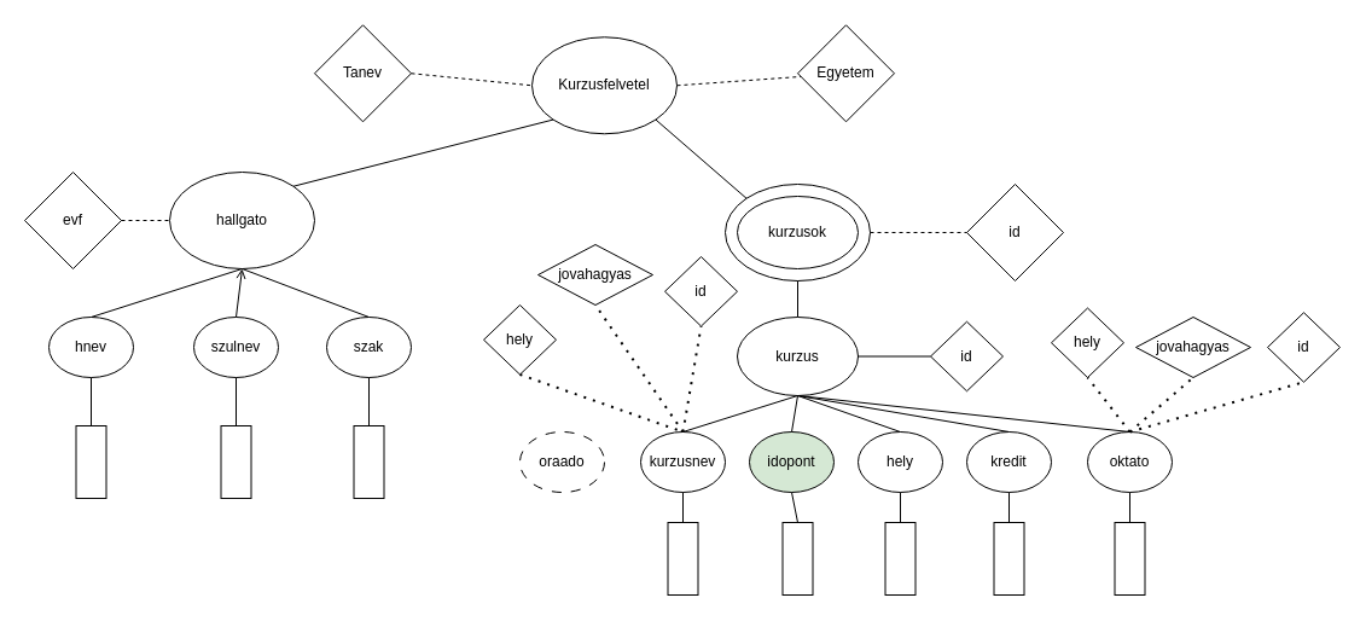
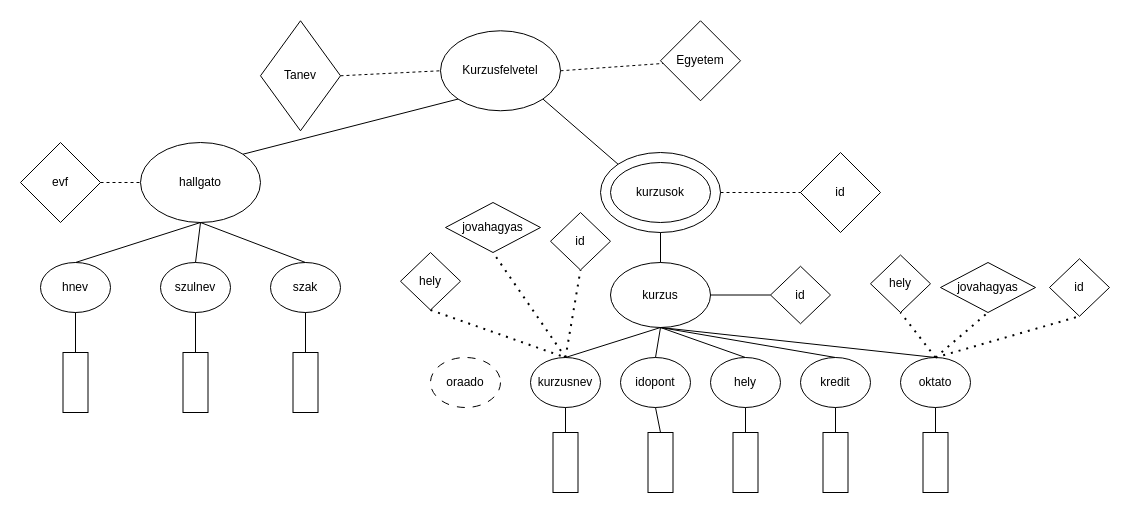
- <mxCell id="3" value="Tanev" style="rhombus;whiteSpace=wrap;html=1;" parent="1" vertex="1"><mxGeometry x="260" y="20.28" width="80" height="80" as="geometry" /></mxCell>
+ <mxCell id="3" value="Tanev" style="rhombus;whiteSpace=wrap;html=1;" parent="1" vertex="1"><mxGeometry x="260" y="20.28" width="80" height="110" as="geometry" /></mxCell>
- <mxCell id="21" value="" style="endArrow=open;html=1;rounded=0;entryX=0.5;entryY=1;entryDx=0;entryDy=0;exitX=0.5;exitY=0;exitDx=0;exitDy=0;" parent="1" source="17" target="7" edge="1"><mxGeometry width="50" height="50" relative="1" as="geometry"><mxPoint x="370" y="272" as="sourcePoint" /><mxPoint x="420" y="222" as="targetPoint" /></mxGeometry></mxCell>
+ <mxCell id="21" value="" style="endArrow=none;html=1;rounded=0;entryX=0.5;entryY=1;entryDx=0;entryDy=0;exitX=0.5;exitY=0;exitDx=0;exitDy=0;" parent="1" source="17" target="7" edge="1"><mxGeometry width="50" height="50" relative="1" as="geometry"><mxPoint x="370" y="272" as="sourcePoint" /><mxPoint x="420" y="222" as="targetPoint" /></mxGeometry></mxCell>
- <mxCell id="36" value="idopont" style="ellipse;whiteSpace=wrap;html=1;fillColor=#d5e8d4;" parent="1" vertex="1"><mxGeometry x="620" y="357" width="70" height="50" as="geometry" /></mxCell>
+ <mxCell id="36" value="idopont" style="ellipse;whiteSpace=wrap;html=1;" parent="1" vertex="1"><mxGeometry x="620" y="357" width="70" height="50" as="geometry" /></mxCell>
